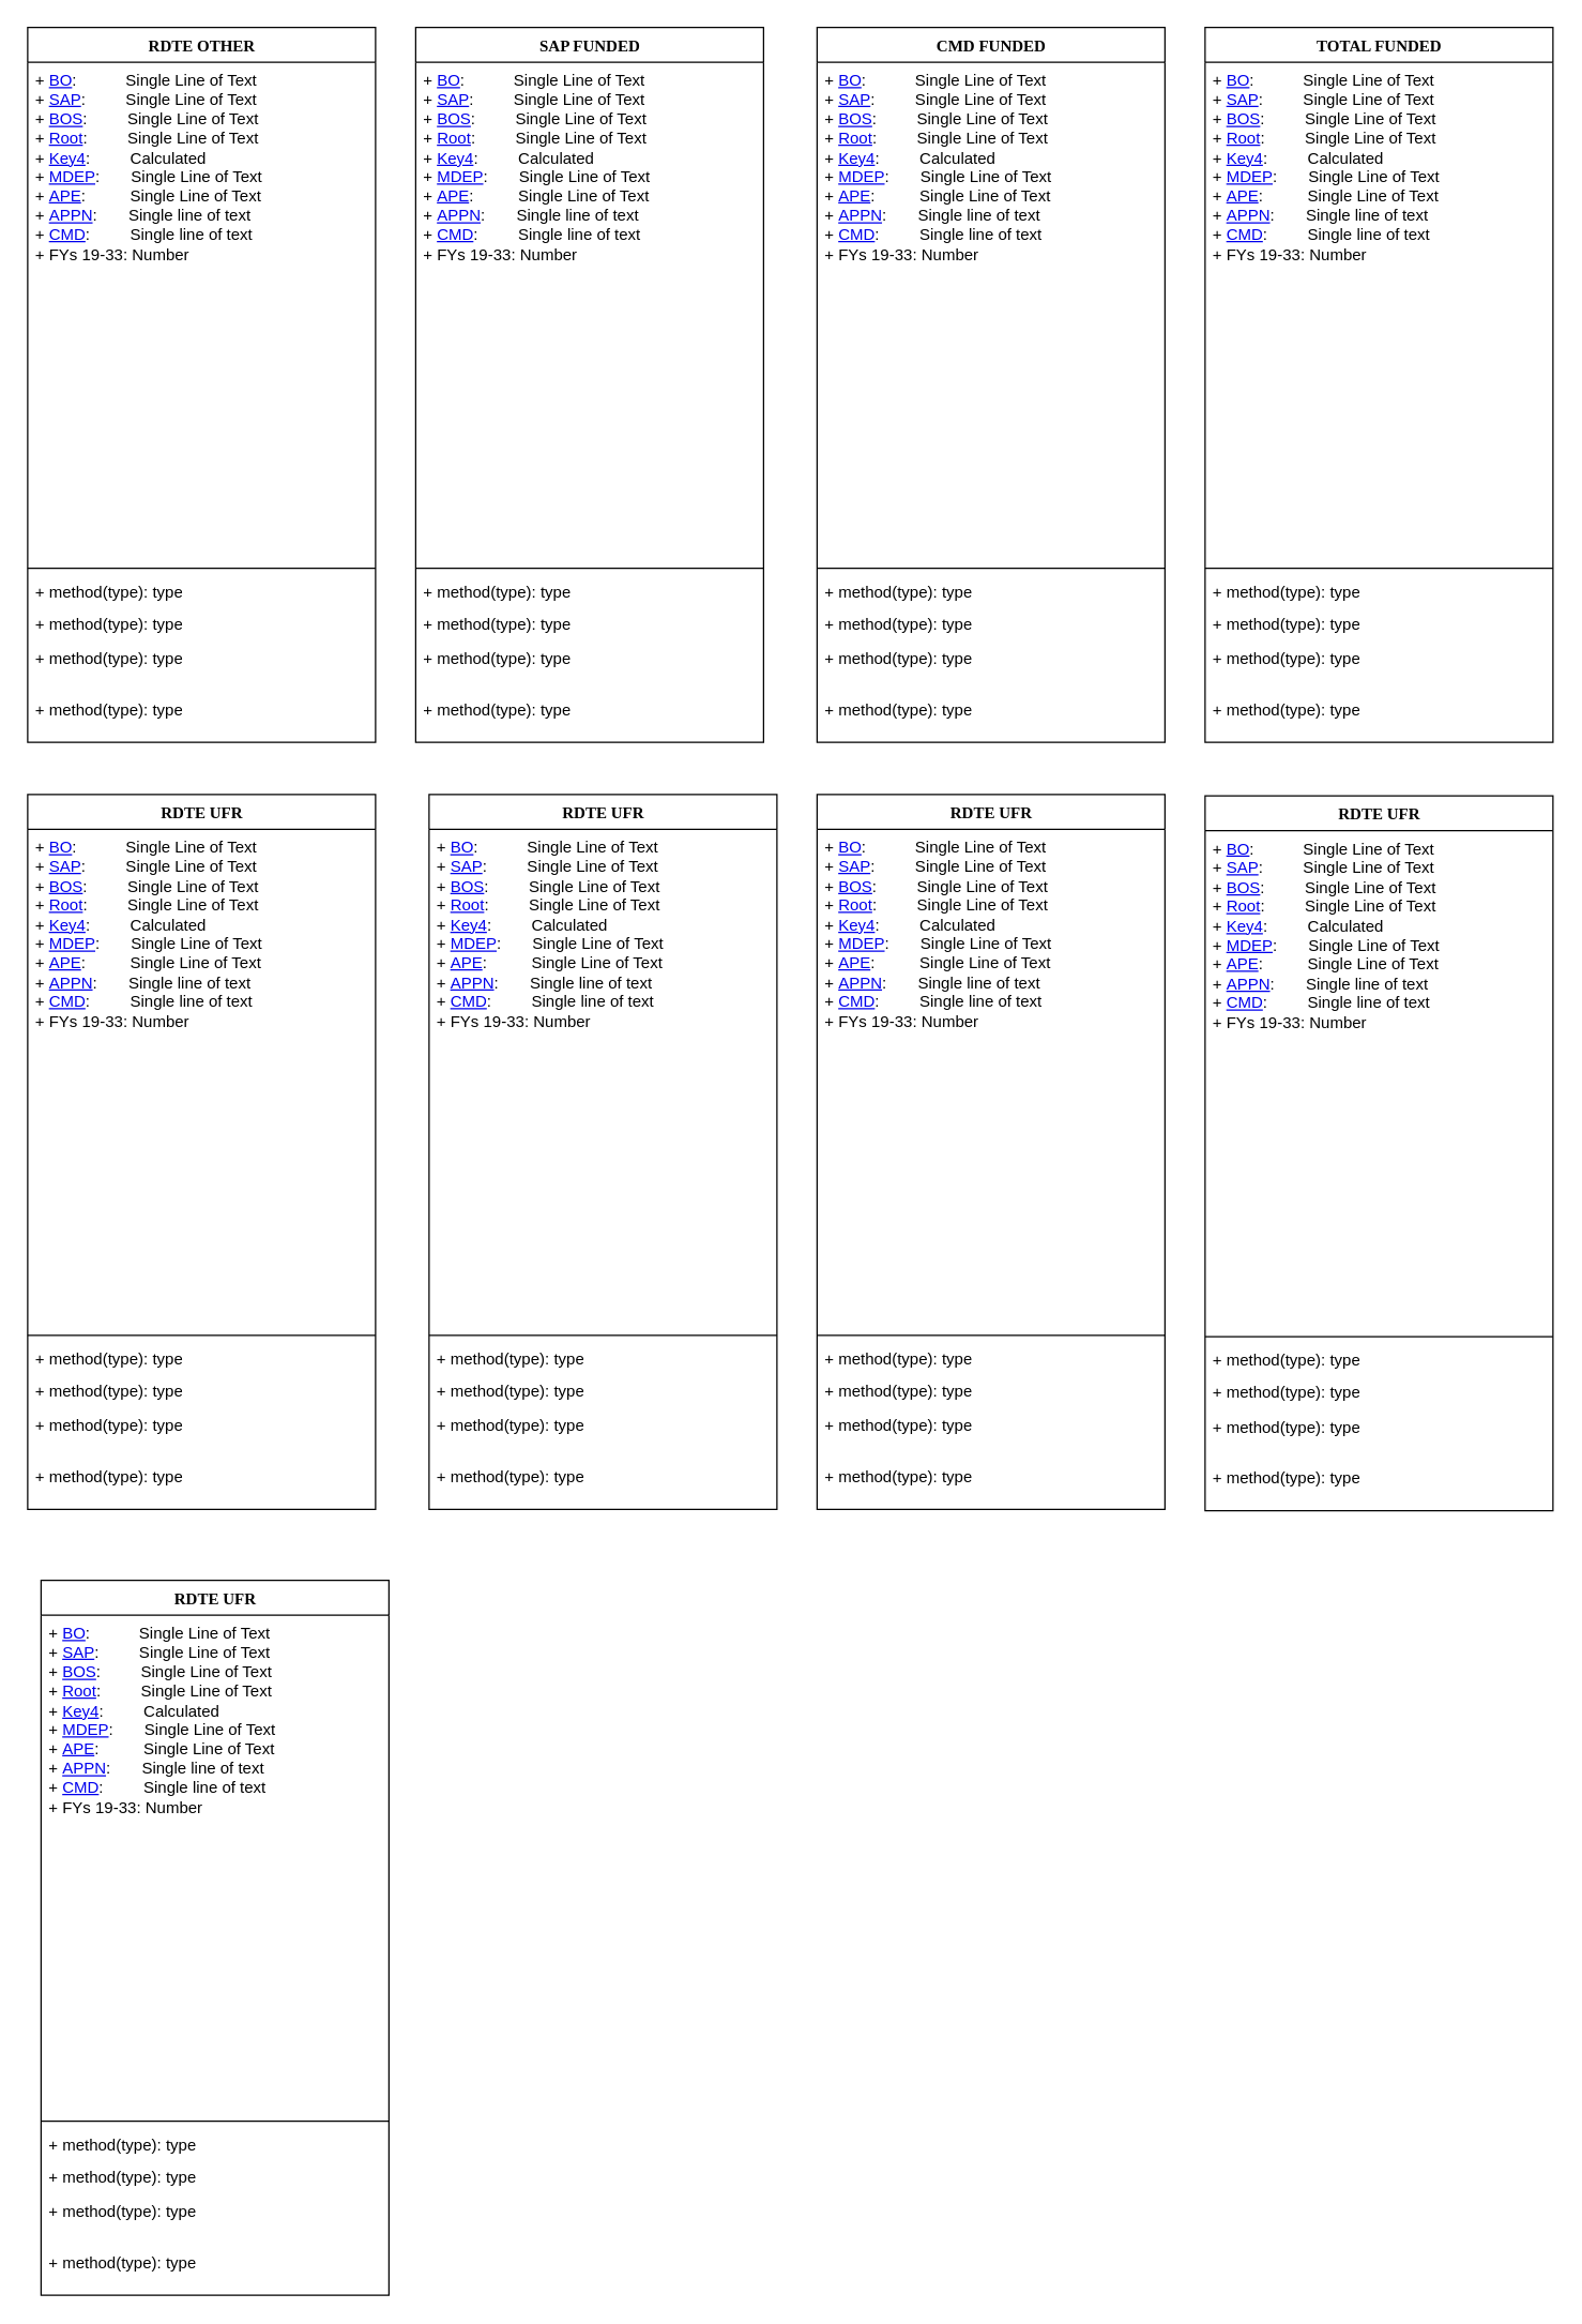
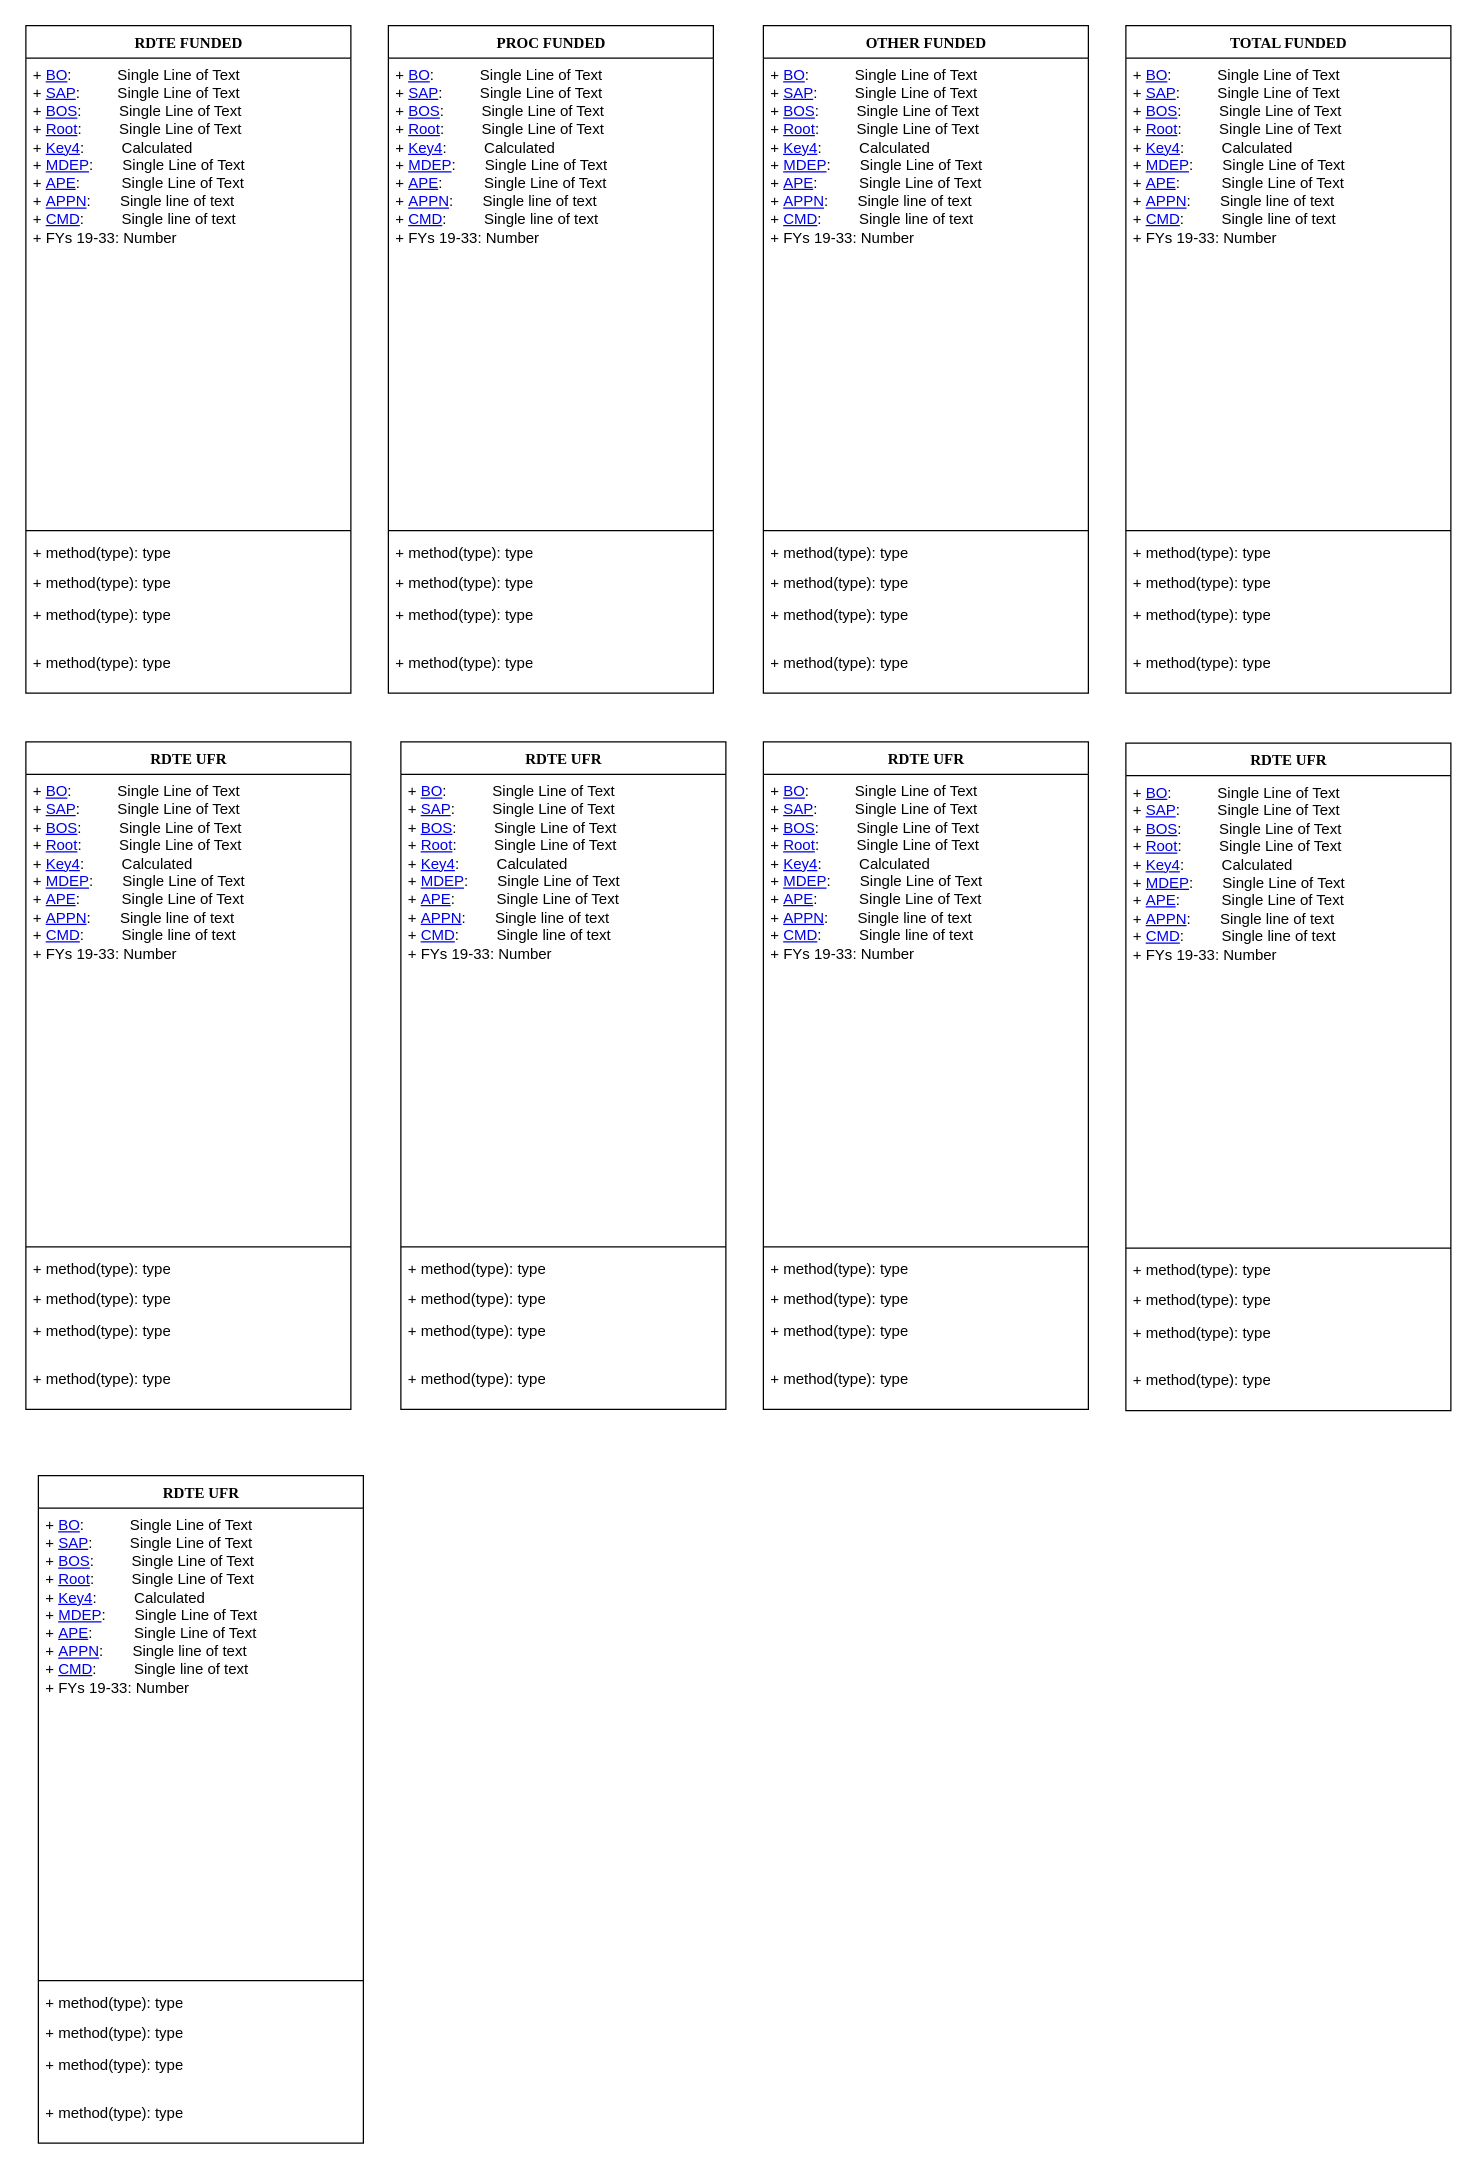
- <mxCell id="2" value="RDTE OTHER" style="swimlane;html=1;fontStyle=1;align=center;verticalAlign=top;childLayout=stackLayout;horizontal=1;startSize=26;horizontalStack=0;resizeParent=1;resizeLast=0;collapsible=1;marginBottom=0;swimlaneFillColor=#ffffff;rounded=0;shadow=0;comic=0;labelBackgroundColor=none;strokeColor=#000000;strokeWidth=1;fillColor=none;fontFamily=Verdana;fontSize=12;fontColor=#000000;" parent="1" vertex="1"><mxGeometry x="20" y="20" width="260" height="534" as="geometry" /></mxCell>
+ <mxCell id="2" value="RDTE FUNDED" style="swimlane;html=1;fontStyle=1;align=center;verticalAlign=top;childLayout=stackLayout;horizontal=1;startSize=26;horizontalStack=0;resizeParent=1;resizeLast=0;collapsible=1;marginBottom=0;swimlaneFillColor=#ffffff;rounded=0;shadow=0;comic=0;labelBackgroundColor=none;strokeColor=#000000;strokeWidth=1;fillColor=none;fontFamily=Verdana;fontSize=12;fontColor=#000000;" parent="1" vertex="1"><mxGeometry x="20" y="20" width="260" height="534" as="geometry" /></mxCell>
- <mxCell id="10" value="SAP FUNDED" style="swimlane;html=1;fontStyle=1;align=center;verticalAlign=top;childLayout=stackLayout;horizontal=1;startSize=26;horizontalStack=0;resizeParent=1;resizeLast=0;collapsible=1;marginBottom=0;swimlaneFillColor=#ffffff;rounded=0;shadow=0;comic=0;labelBackgroundColor=none;strokeColor=#000000;strokeWidth=1;fillColor=none;fontFamily=Verdana;fontSize=12;fontColor=#000000;" vertex="1" parent="1"><mxGeometry x="310" y="20" width="260" height="534" as="geometry" /></mxCell>
+ <mxCell id="10" value="PROC FUNDED" style="swimlane;html=1;fontStyle=1;align=center;verticalAlign=top;childLayout=stackLayout;horizontal=1;startSize=26;horizontalStack=0;resizeParent=1;resizeLast=0;collapsible=1;marginBottom=0;swimlaneFillColor=#ffffff;rounded=0;shadow=0;comic=0;labelBackgroundColor=none;strokeColor=#000000;strokeWidth=1;fillColor=none;fontFamily=Verdana;fontSize=12;fontColor=#000000;" vertex="1" parent="1"><mxGeometry x="310" y="20" width="260" height="534" as="geometry" /></mxCell>
- <mxCell id="18" value="CMD FUNDED" style="swimlane;html=1;fontStyle=1;align=center;verticalAlign=top;childLayout=stackLayout;horizontal=1;startSize=26;horizontalStack=0;resizeParent=1;resizeLast=0;collapsible=1;marginBottom=0;swimlaneFillColor=#ffffff;rounded=0;shadow=0;comic=0;labelBackgroundColor=none;strokeColor=#000000;strokeWidth=1;fillColor=none;fontFamily=Verdana;fontSize=12;fontColor=#000000;" vertex="1" parent="1"><mxGeometry x="610" y="20" width="260" height="534" as="geometry" /></mxCell>
+ <mxCell id="18" value="OTHER FUNDED" style="swimlane;html=1;fontStyle=1;align=center;verticalAlign=top;childLayout=stackLayout;horizontal=1;startSize=26;horizontalStack=0;resizeParent=1;resizeLast=0;collapsible=1;marginBottom=0;swimlaneFillColor=#ffffff;rounded=0;shadow=0;comic=0;labelBackgroundColor=none;strokeColor=#000000;strokeWidth=1;fillColor=none;fontFamily=Verdana;fontSize=12;fontColor=#000000;" vertex="1" parent="1"><mxGeometry x="610" y="20" width="260" height="534" as="geometry" /></mxCell>
